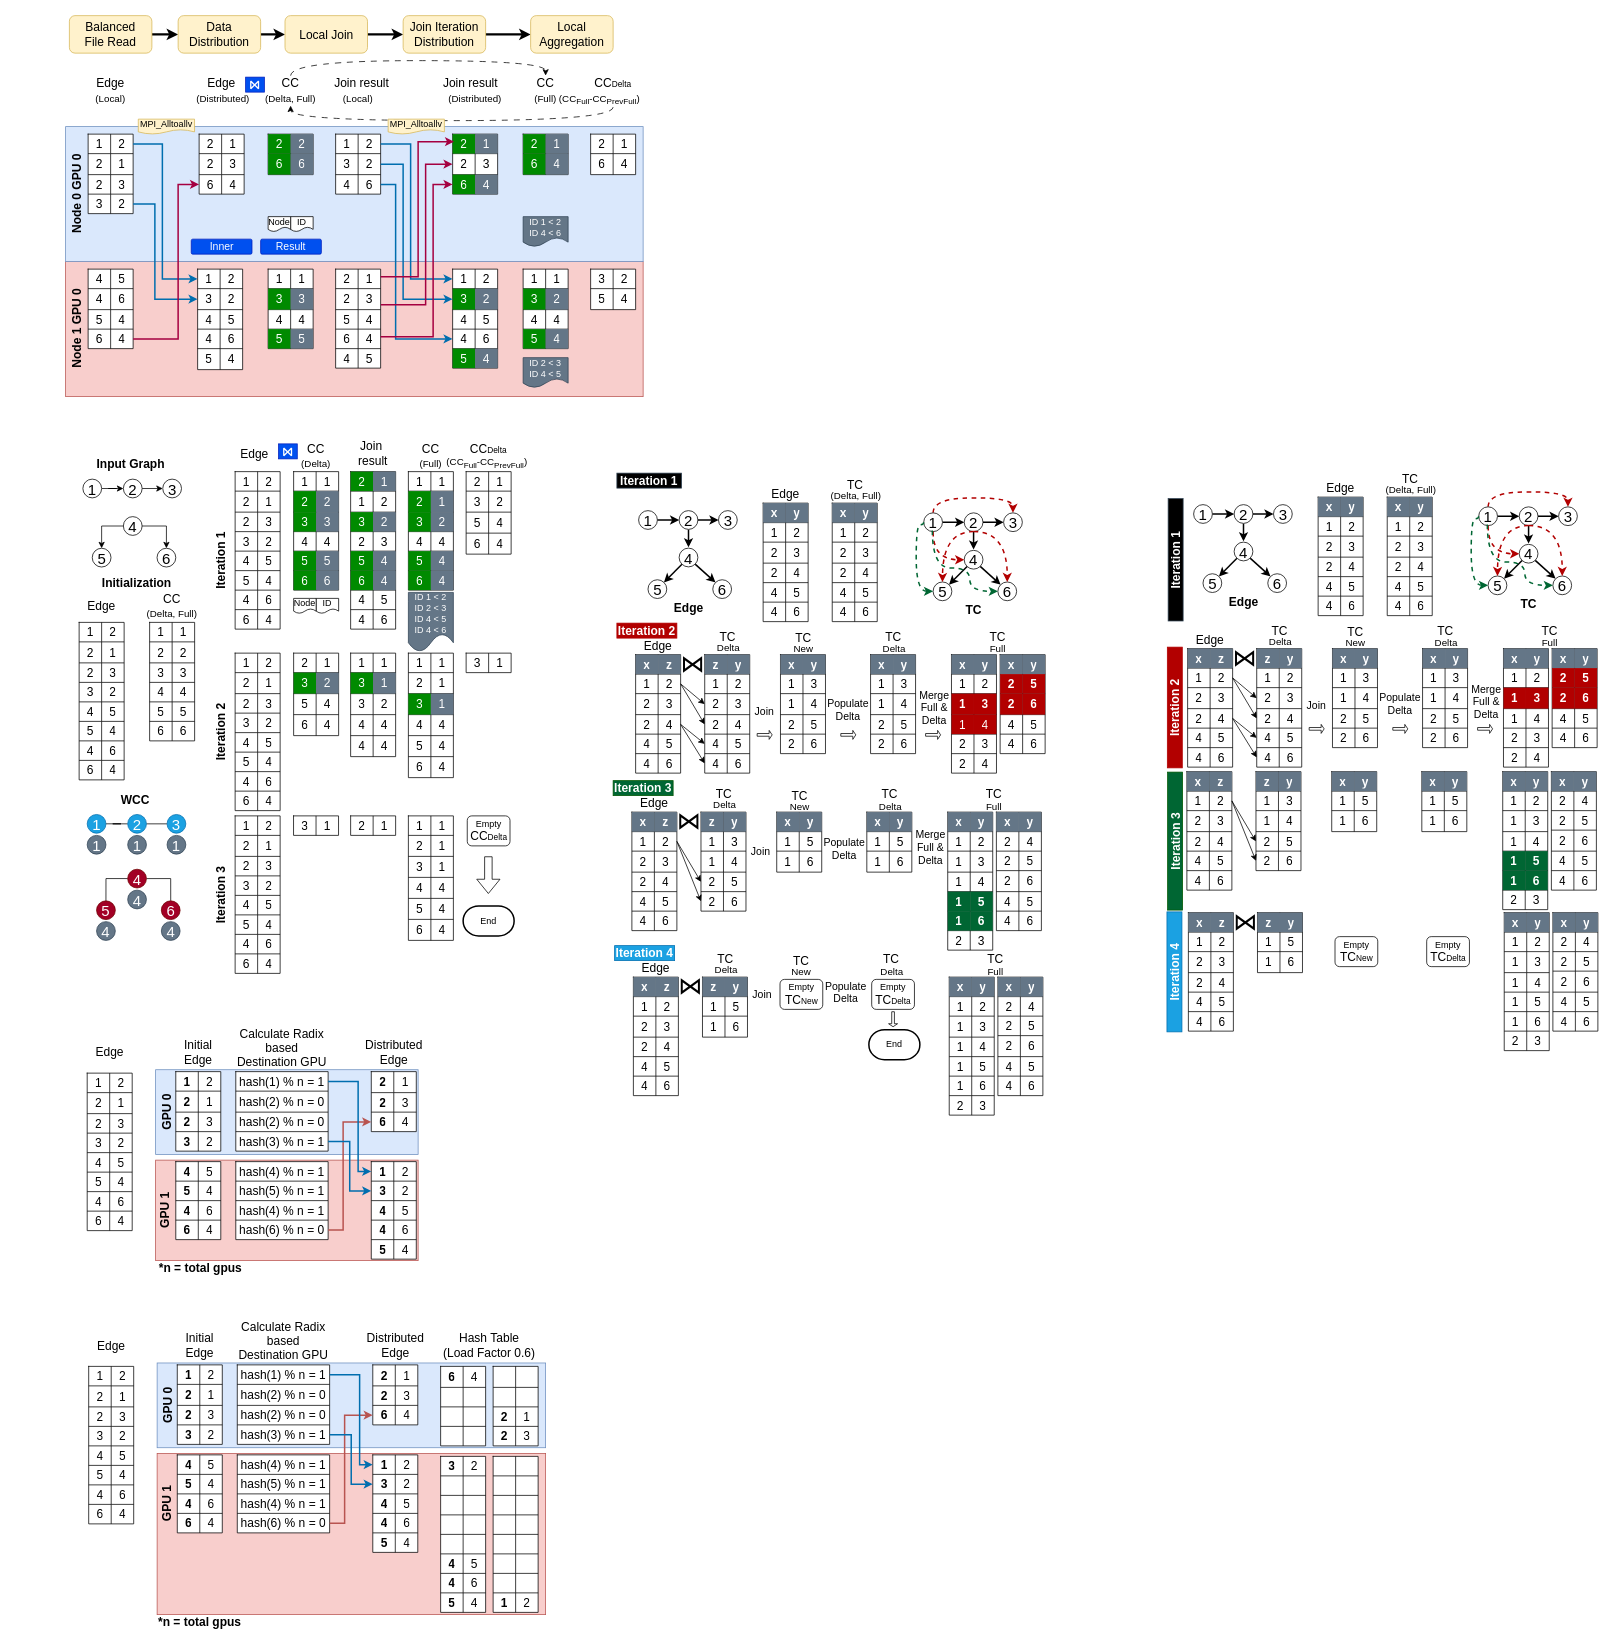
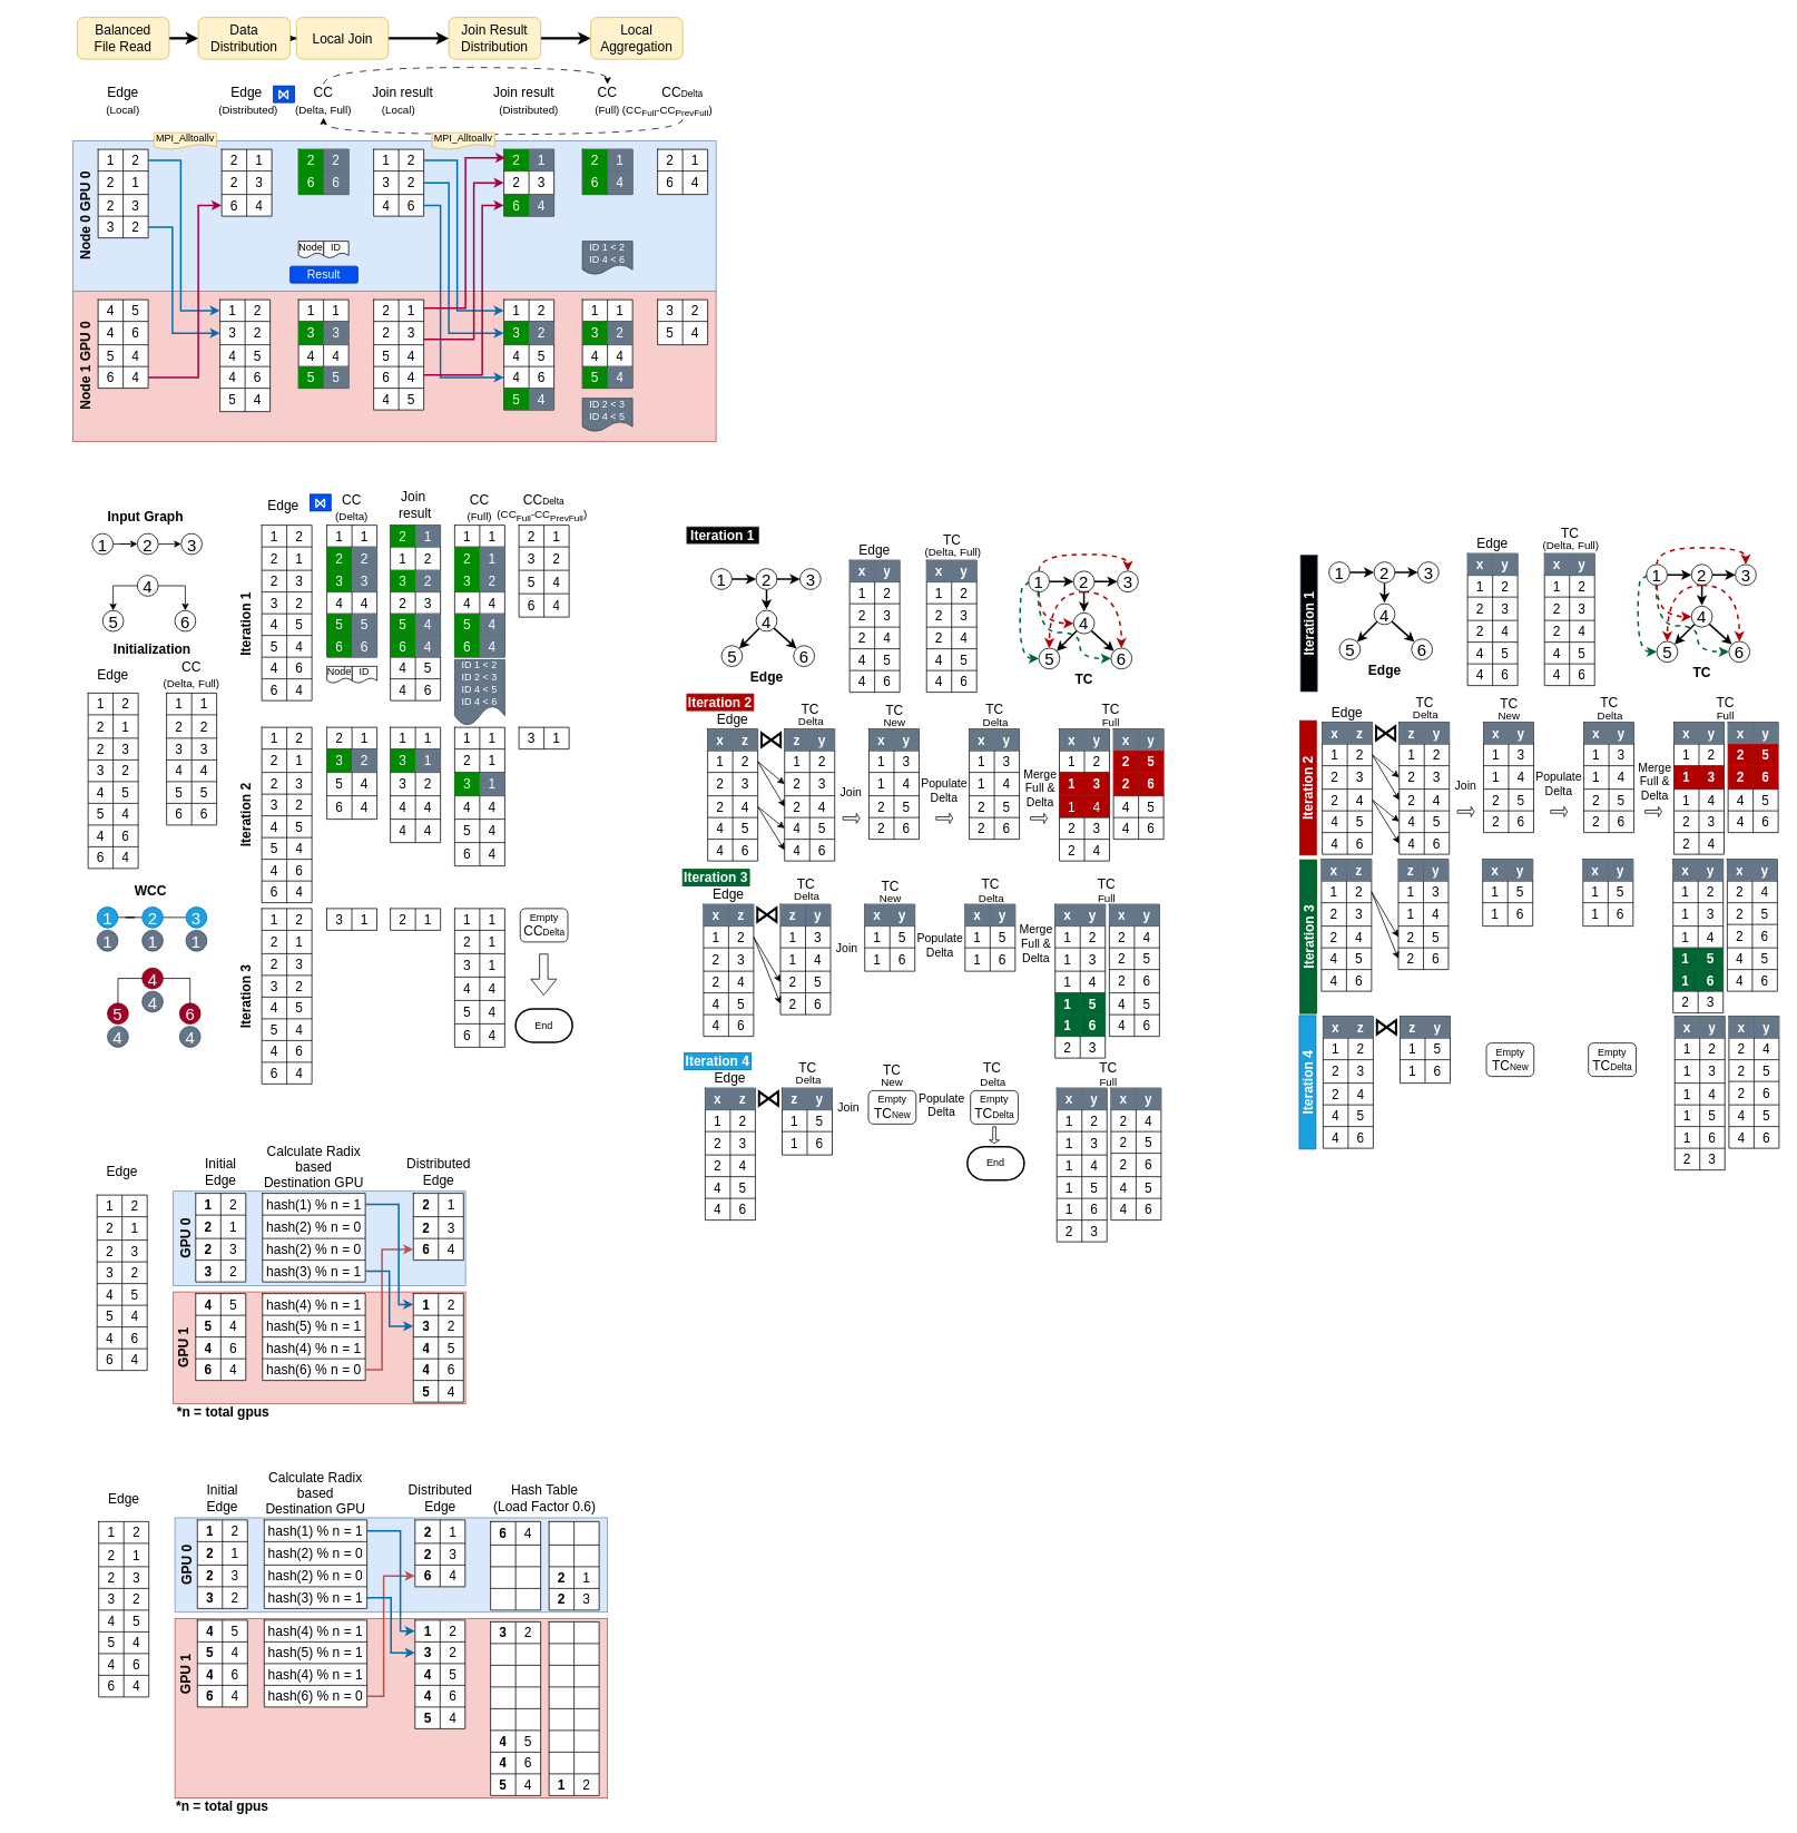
- <mxCell id="198" value="Local Join" style="rounded=1;whiteSpace=wrap;html=1;fontSize=16;fillColor=#fff2cc;strokeColor=#d6b656;" parent="1" vertex="1"><mxGeometry x="379.5" y="20" width="110" height="50" as="geometry" /></mxCell>
+ <mxCell id="198" value="Local Join" style="rounded=1;whiteSpace=wrap;html=1;fontSize=16;fillColor=#fff2cc;strokeColor=#d6b656;" parent="1" vertex="1"><mxGeometry x="354.5" y="20" width="110" height="50" as="geometry" /></mxCell>
- <mxCell id="200" value="Join Iteration&lt;div&gt;Distribution&lt;/div&gt;" style="rounded=1;whiteSpace=wrap;html=1;fontSize=16;fillColor=#fff2cc;strokeColor=#d6b656;" parent="1" vertex="1"><mxGeometry x="537" y="20" width="110" height="50" as="geometry" /></mxCell>
+ <mxCell id="200" value="Join Result&lt;div&gt;Distribution&lt;/div&gt;" style="rounded=1;whiteSpace=wrap;html=1;fontSize=16;fillColor=#fff2cc;strokeColor=#d6b656;" parent="1" vertex="1"><mxGeometry x="537" y="20" width="110" height="50" as="geometry" /></mxCell>
- <mxCell id="190" value="Inner" style="rounded=1;arcSize=10;whiteSpace=wrap;html=1;align=center;fontSize=14;fillColor=#0050ef;strokeColor=#001DBC;fontColor=#ffffff;" parent="1" vertex="1"><mxGeometry x="254.5" y="318" width="81" height="20" as="geometry" /></mxCell>
